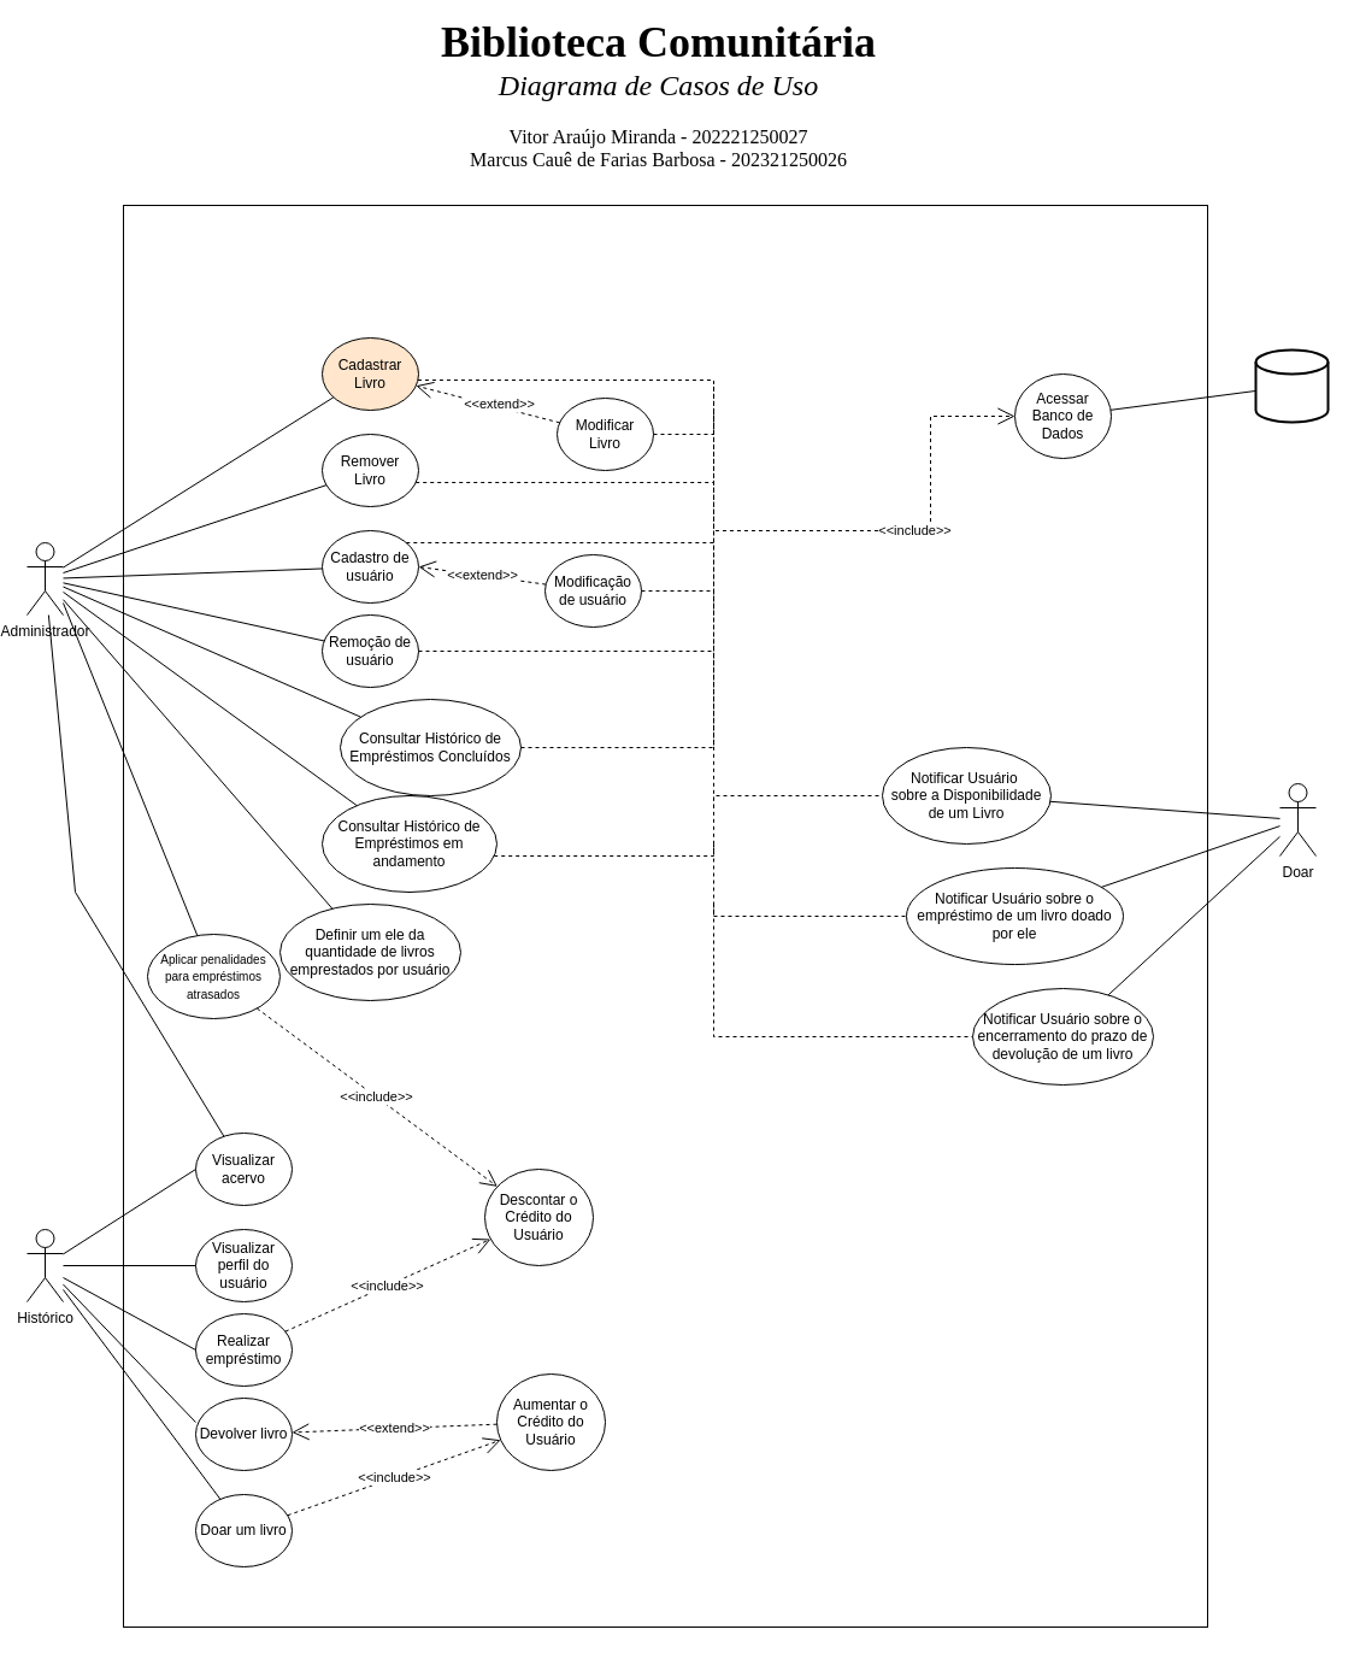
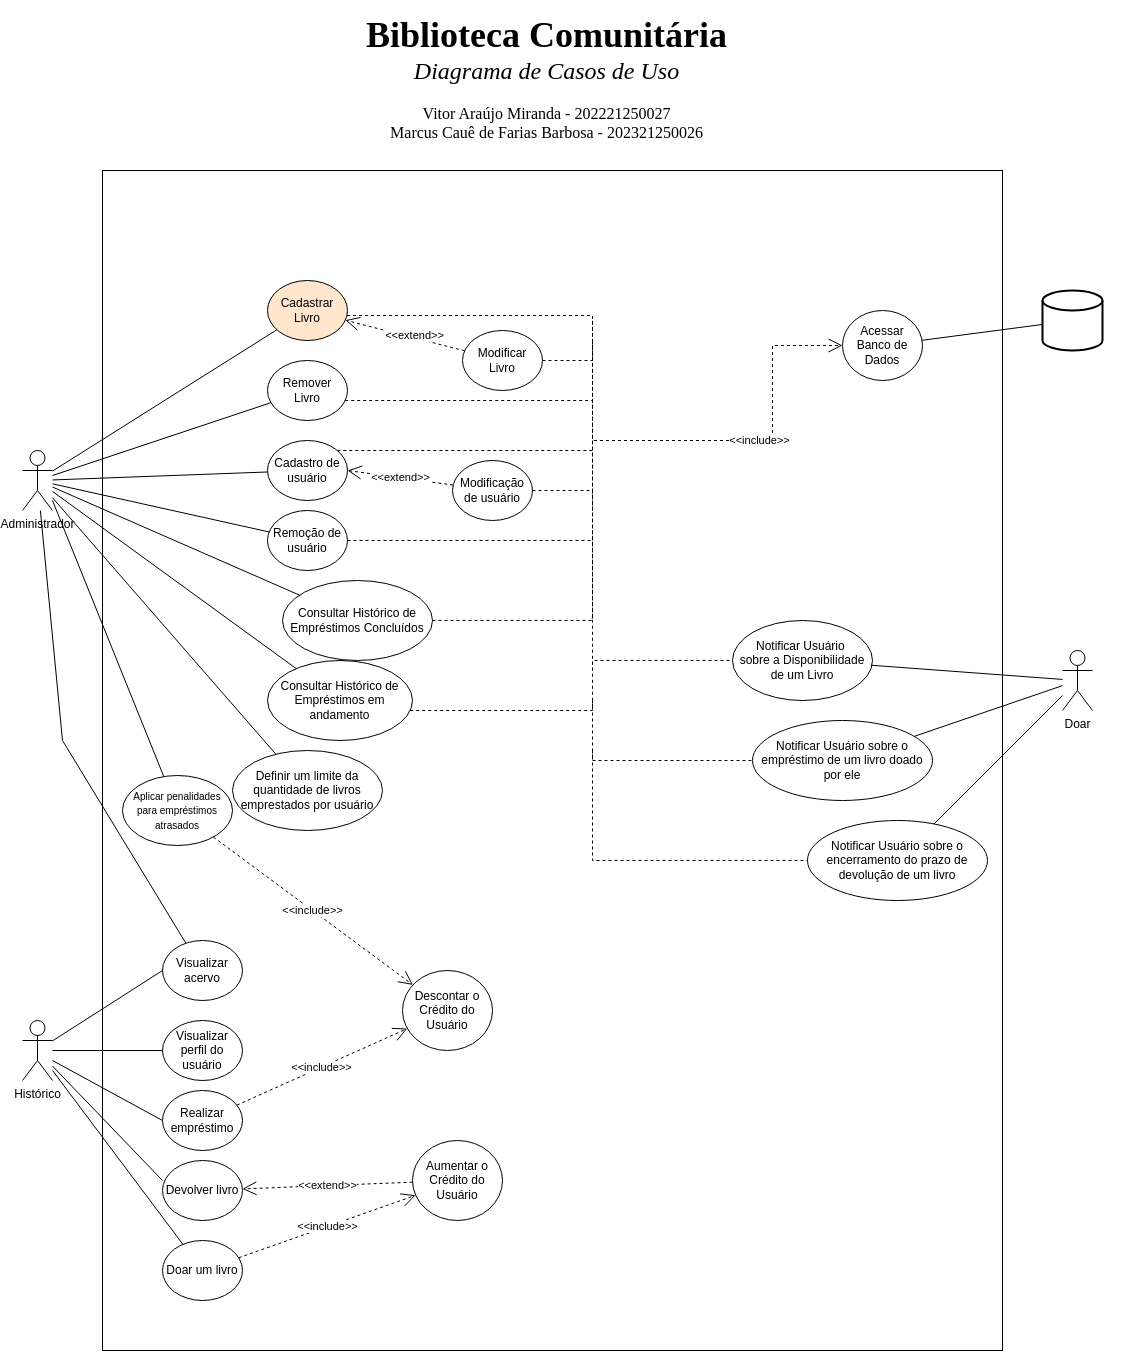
- <mxCell id="16" value="&lt;font&gt;Definir um ele da quantidade de livros emprestados por usuário&lt;/font&gt;" style="ellipse;whiteSpace=wrap;html=1;fontSize=12;" parent="1" vertex="1"><mxGeometry x="230" y="750" width="150" height="80" as="geometry" /></mxCell>
+ <mxCell id="16" value="&lt;font&gt;Definir um limite da quantidade de livros emprestados por usuário&lt;/font&gt;" style="ellipse;whiteSpace=wrap;html=1;fontSize=12;" parent="1" vertex="1"><mxGeometry x="230" y="750" width="150" height="80" as="geometry" /></mxCell>
- <mxCell id="46" value="Notificar Usuário sobre o encerramento do prazo de devolução de um livro" style="ellipse;whiteSpace=wrap;html=1;fontSize=12;" parent="1" vertex="1"><mxGeometry x="805" y="820" width="150" height="80" as="geometry" /></mxCell>
+ <mxCell id="46" value="Notificar Usuário sobre o encerramento do prazo de devolução de um livro" style="ellipse;whiteSpace=wrap;html=1;fontSize=12;" parent="1" vertex="1"><mxGeometry x="805" y="820" width="180" height="80" as="geometry" /></mxCell>
